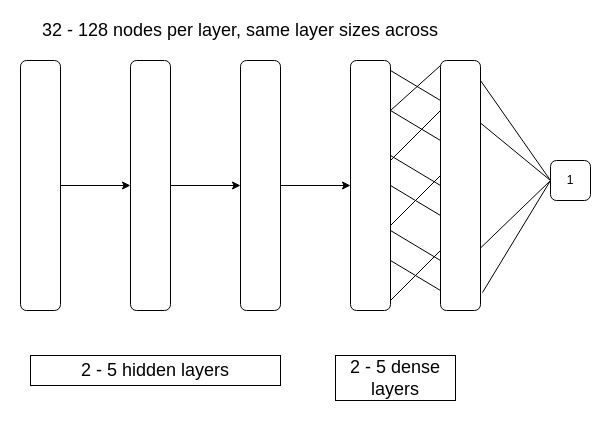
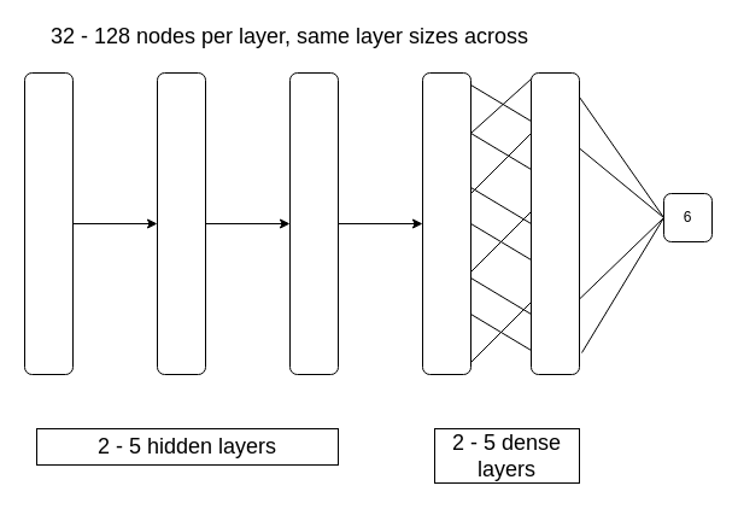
- <mxCell id="9" value="1" style="rounded=1;whiteSpace=wrap;html=1;" parent="1" vertex="1"><mxGeometry x="550" y="160" width="40" height="40" as="geometry" /></mxCell>
+ <mxCell id="9" value="6" style="rounded=1;whiteSpace=wrap;html=1;" parent="1" vertex="1"><mxGeometry x="550" y="160" width="40" height="40" as="geometry" /></mxCell>
- <mxCell id="21" value="&lt;font style=&quot;font-size: 18px&quot;&gt;2 - 5 dense layers&lt;/font&gt;" style="rounded=0;whiteSpace=wrap;html=1;" parent="1" vertex="1"><mxGeometry x="335" y="355" width="120" height="45" as="geometry" /></mxCell>
+ <mxCell id="21" value="&lt;font style=&quot;font-size: 18px&quot;&gt;2 - 5 dense layers&lt;/font&gt;" style="rounded=0;whiteSpace=wrap;html=1;" parent="1" vertex="1"><mxGeometry x="360" y="355" width="120" height="45" as="geometry" /></mxCell>
